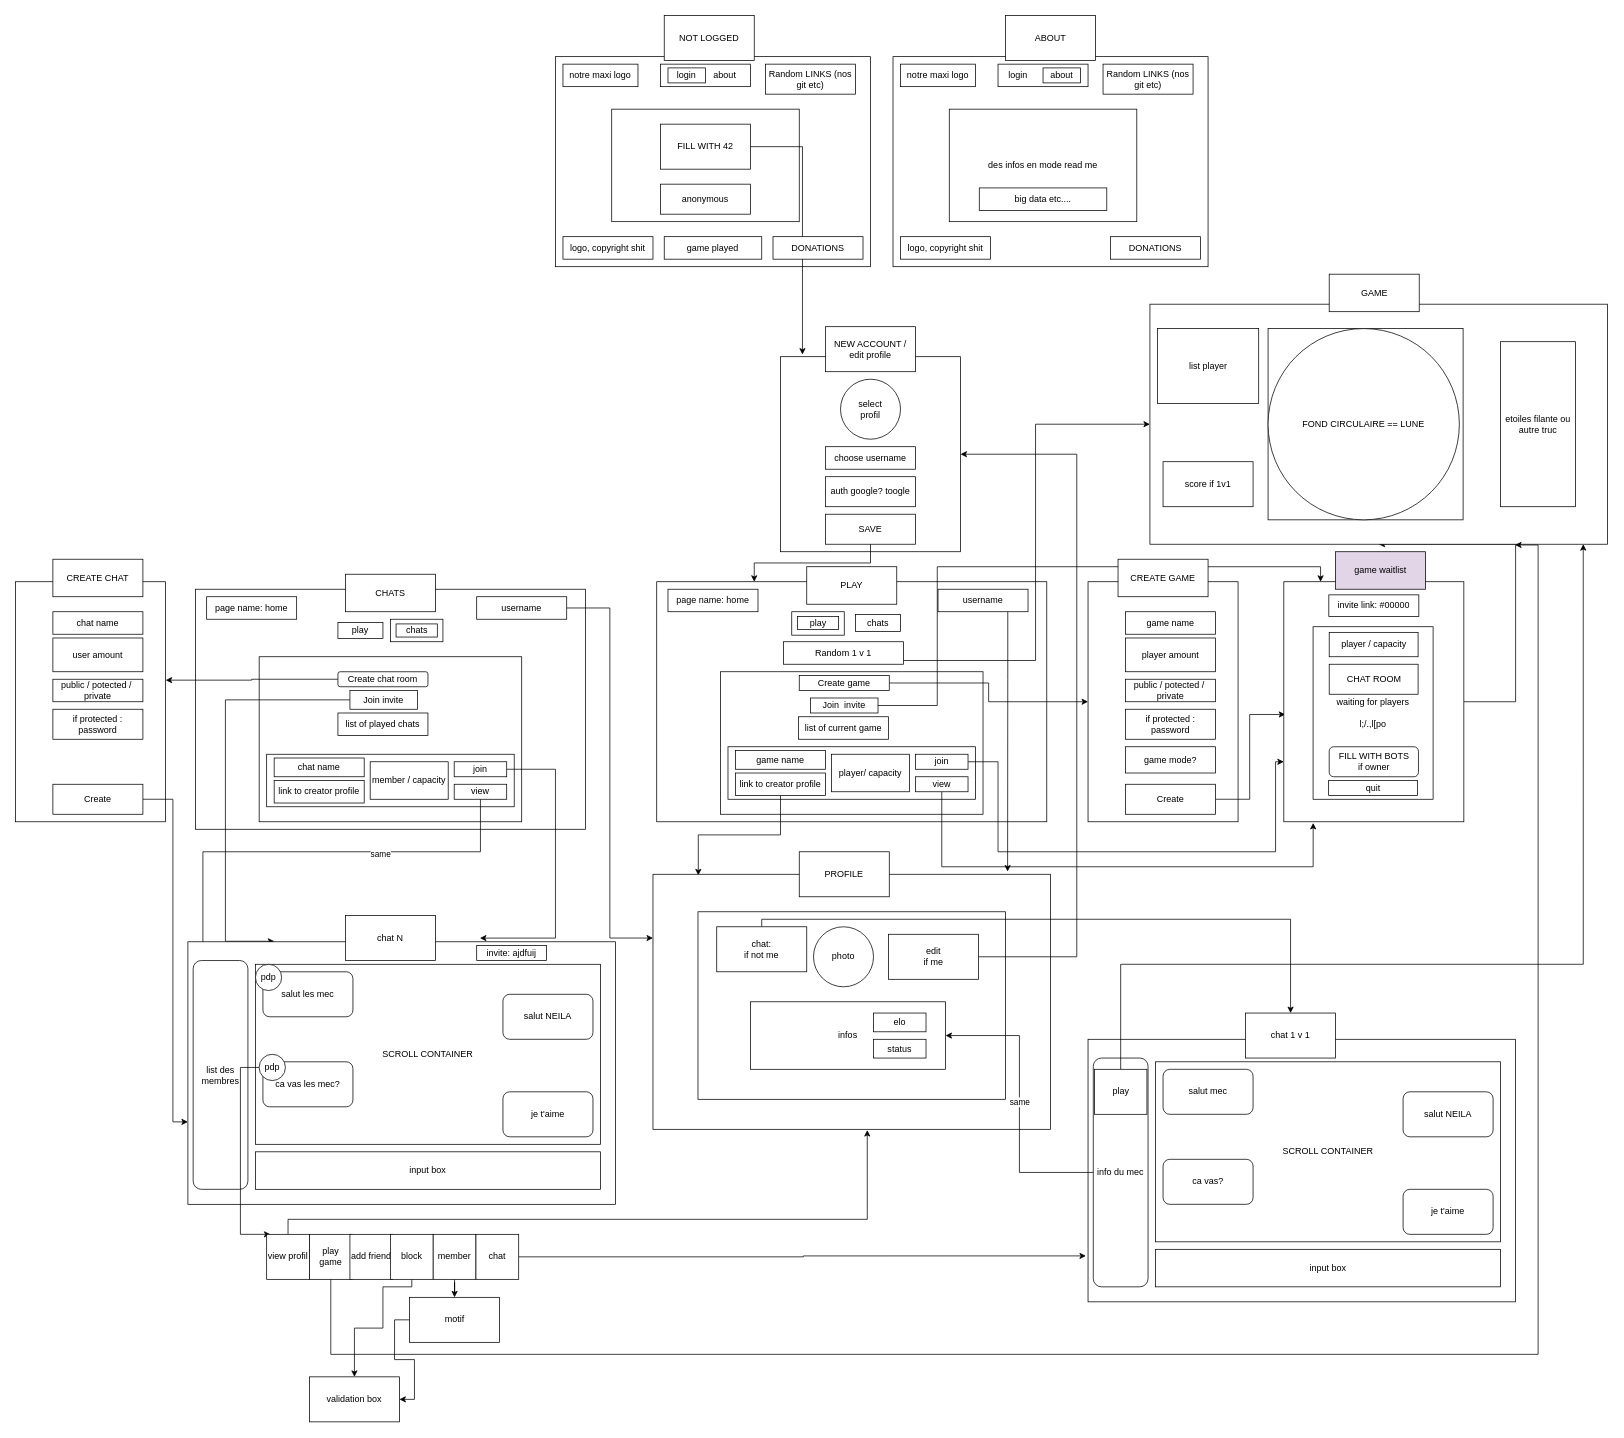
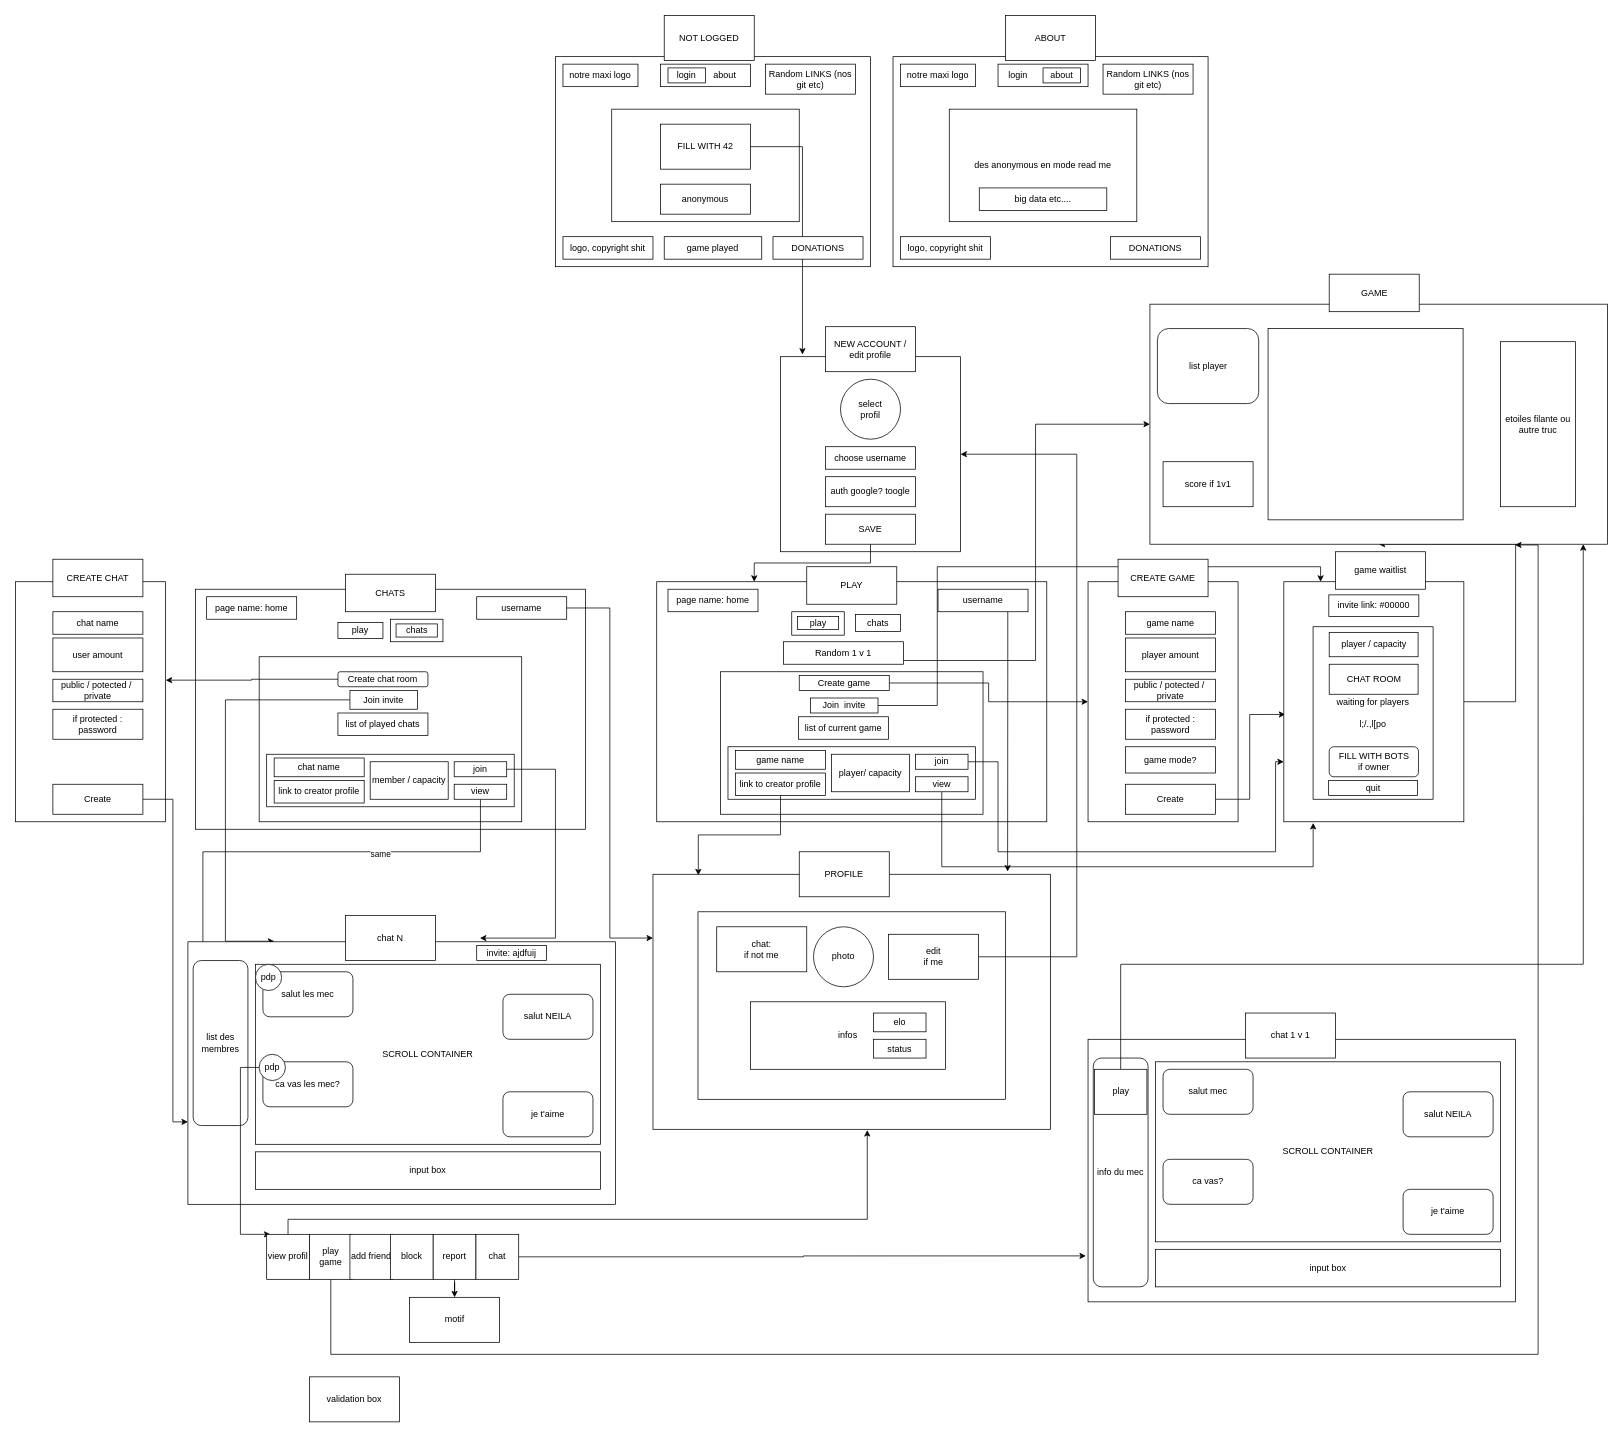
- <mxCell id="19" value="des infos en mode read me" style="rounded=0;whiteSpace=wrap;html=1;" vertex="1" parent="1"><mxGeometry x="1265" y="145" width="250" height="150" as="geometry" /></mxCell>
+ <mxCell id="19" value="des anonymous en mode read me" style="rounded=0;whiteSpace=wrap;html=1;" vertex="1" parent="1"><mxGeometry x="1265" y="145" width="250" height="150" as="geometry" /></mxCell>
- <mxCell id="98" value="list player" style="rounded=0;whiteSpace=wrap;html=1;" vertex="1" parent="1"><mxGeometry x="1542.5" y="437.5" width="135" height="100" as="geometry" /></mxCell>
+ <mxCell id="98" value="list player" style="whiteSpace=wrap;html=1;rounded=1;" vertex="1" parent="1"><mxGeometry x="1542.5" y="437.5" width="135" height="100" as="geometry" /></mxCell>
- <mxCell id="97" value="FOND CIRCULAIRE == LUNE" style="ellipse;whiteSpace=wrap;html=1;aspect=fixed;" vertex="1" parent="1"><mxGeometry x="1690" y="437.5" width="255" height="255" as="geometry" /></mxCell>
- <mxCell id="167" value="game waitlist" style="rounded=0;whiteSpace=wrap;html=1;fillColor=#e1d5e7;" vertex="1" parent="1"><mxGeometry x="1780" y="735" width="120" height="50" as="geometry" /></mxCell>
+ <mxCell id="167" value="game waitlist" style="rounded=0;whiteSpace=wrap;html=1;" vertex="1" parent="1"><mxGeometry x="1780" y="735" width="120" height="50" as="geometry" /></mxCell>
- <mxCell id="77" style="edgeStyle=orthogonalEdgeStyle;rounded=0;orthogonalLoop=1;jettySize=auto;html=1;entryX=0.5;entryY=0;entryDx=0;entryDy=0;" edge="1" parent="1" source="78" target="80"><mxGeometry relative="1" as="geometry"><Array as="points"><mxPoint x="1015" y="1225" /><mxPoint x="1720" y="1225" /></Array></mxGeometry></mxCell>
- <mxCell id="136" value="list des membres" style="rounded=1;whiteSpace=wrap;html=1;" vertex="1" parent="1"><mxGeometry x="257" y="1280" width="73" height="305" as="geometry" /></mxCell>
+ <mxCell id="136" value="list des membres" style="rounded=1;whiteSpace=wrap;html=1;" vertex="1" parent="1"><mxGeometry x="257" y="1280" width="73" height="220" as="geometry" /></mxCell>
- <mxCell id="87" style="edgeStyle=orthogonalEdgeStyle;rounded=0;orthogonalLoop=1;jettySize=auto;html=1;entryX=1;entryY=0.5;entryDx=0;entryDy=0;" edge="1" parent="1" source="89" target="71"><mxGeometry relative="1" as="geometry" /></mxCell>
- <mxCell id="88" value="same&lt;br&gt;" style="edgeLabel;html=1;align=center;verticalAlign=middle;resizable=0;points=[];" connectable="0" vertex="1" parent="87"><mxGeometry x="0.017" relative="1" as="geometry"><mxPoint as="offset" /></mxGeometry></mxCell>
- <mxCell id="149" value="member" style="rounded=0;whiteSpace=wrap;html=1;" vertex="1" parent="1"><mxGeometry x="577" y="1645" width="57" height="60" as="geometry" /></mxCell>
+ <mxCell id="149" value="report" style="rounded=0;whiteSpace=wrap;html=1;" vertex="1" parent="1"><mxGeometry x="577" y="1645" width="57" height="60" as="geometry" /></mxCell>
- <mxCell id="146" style="edgeStyle=orthogonalEdgeStyle;rounded=0;orthogonalLoop=1;jettySize=auto;html=1;entryX=0.5;entryY=0;entryDx=0;entryDy=0;" edge="1" parent="1" source="147" target="164"><mxGeometry relative="1" as="geometry"><Array as="points"><mxPoint x="548" y="1715" /><mxPoint x="510" y="1715" /><mxPoint x="510" y="1770" /><mxPoint x="472" y="1770" /></Array></mxGeometry></mxCell>
- <mxCell id="162" style="edgeStyle=orthogonalEdgeStyle;rounded=0;orthogonalLoop=1;jettySize=auto;html=1;entryX=1;entryY=0.5;entryDx=0;entryDy=0;" edge="1" parent="1" source="163" target="164"><mxGeometry relative="1" as="geometry"><mxPoint x="605.5" y="1875" as="targetPoint" /></mxGeometry></mxCell>
